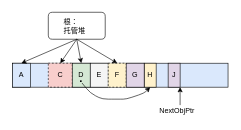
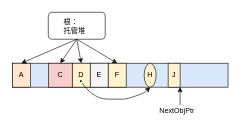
- <mxCell id="3" value="A" style="rounded=0;whiteSpace=wrap;html=1;fillColor=#dae8fc;" vertex="1" parent="1"><mxGeometry x="20" y="105" width="30" height="40" as="geometry" /></mxCell>
+ <mxCell id="3" value="A" style="rounded=0;whiteSpace=wrap;html=1;fillColor=#ffe6cc;" vertex="1" parent="1"><mxGeometry x="20" y="105" width="30" height="40" as="geometry" /></mxCell>
- <mxCell id="4" value="C" style="rounded=0;whiteSpace=wrap;html=1;fillColor=#f8cecc;dashed=1;" vertex="1" parent="1"><mxGeometry x="80" y="105" width="40" height="40" as="geometry" /></mxCell>
+ <mxCell id="4" value="C" style="rounded=0;whiteSpace=wrap;html=1;fillColor=#f8cecc;" vertex="1" parent="1"><mxGeometry x="80" y="105" width="40" height="40" as="geometry" /></mxCell>
- <mxCell id="7" value="D" style="rounded=0;whiteSpace=wrap;html=1;fillColor=#d5e8d4;" vertex="1" parent="1"><mxGeometry x="120" y="105" width="30" height="40" as="geometry" /></mxCell>
+ <mxCell id="7" value="D" style="rounded=0;whiteSpace=wrap;html=1;fillColor=#fff2cc;" vertex="1" parent="1"><mxGeometry x="120" y="105" width="30" height="40" as="geometry" /></mxCell>
- <mxCell id="9" value="F" style="rounded=0;whiteSpace=wrap;html=1;fillColor=#fff2cc;dashed=1;" vertex="1" parent="1"><mxGeometry x="180" y="105" width="30" height="40" as="geometry" /></mxCell>
+ <mxCell id="9" value="F" style="rounded=0;whiteSpace=wrap;html=1;fillColor=#fff2cc;" vertex="1" parent="1"><mxGeometry x="180" y="105" width="30" height="40" as="geometry" /></mxCell>
- <mxCell id="11" value="G" style="rounded=0;whiteSpace=wrap;html=1;fillColor=#e1d5e7;" vertex="1" parent="1"><mxGeometry x="210" y="105" width="30" height="40" as="geometry" /></mxCell>
- <mxCell id="10" value="H" style="rounded=0;whiteSpace=wrap;html=1;fillColor=#fff2cc;" vertex="1" parent="1"><mxGeometry x="240" y="105" width="20" height="40" as="geometry" /></mxCell>
+ <mxCell id="10" value="H" style="ellipse;whiteSpace=wrap;html=1;fillColor=#fff2cc;" vertex="1" parent="1"><mxGeometry x="240" y="105" width="20" height="40" as="geometry" /></mxCell>
- <mxCell id="12" value="J" style="rounded=0;whiteSpace=wrap;html=1;fillColor=#e1d5e7;" vertex="1" parent="1"><mxGeometry x="280" y="105" width="20" height="40" as="geometry" /></mxCell>
+ <mxCell id="12" value="J" style="rounded=0;whiteSpace=wrap;html=1;fillColor=#fff2cc;" vertex="1" parent="1"><mxGeometry x="280" y="105" width="20" height="40" as="geometry" /></mxCell>
